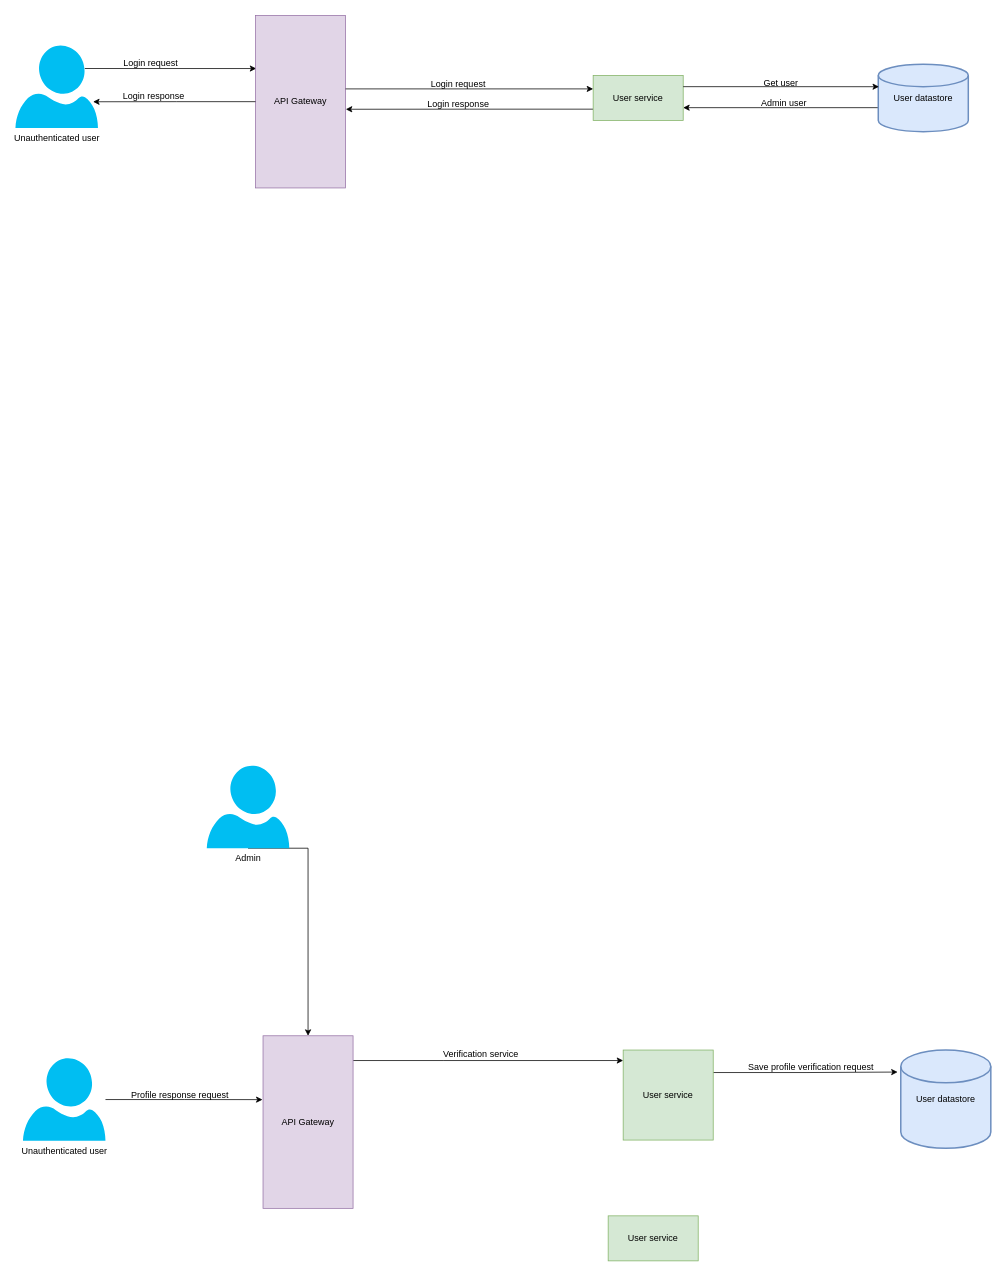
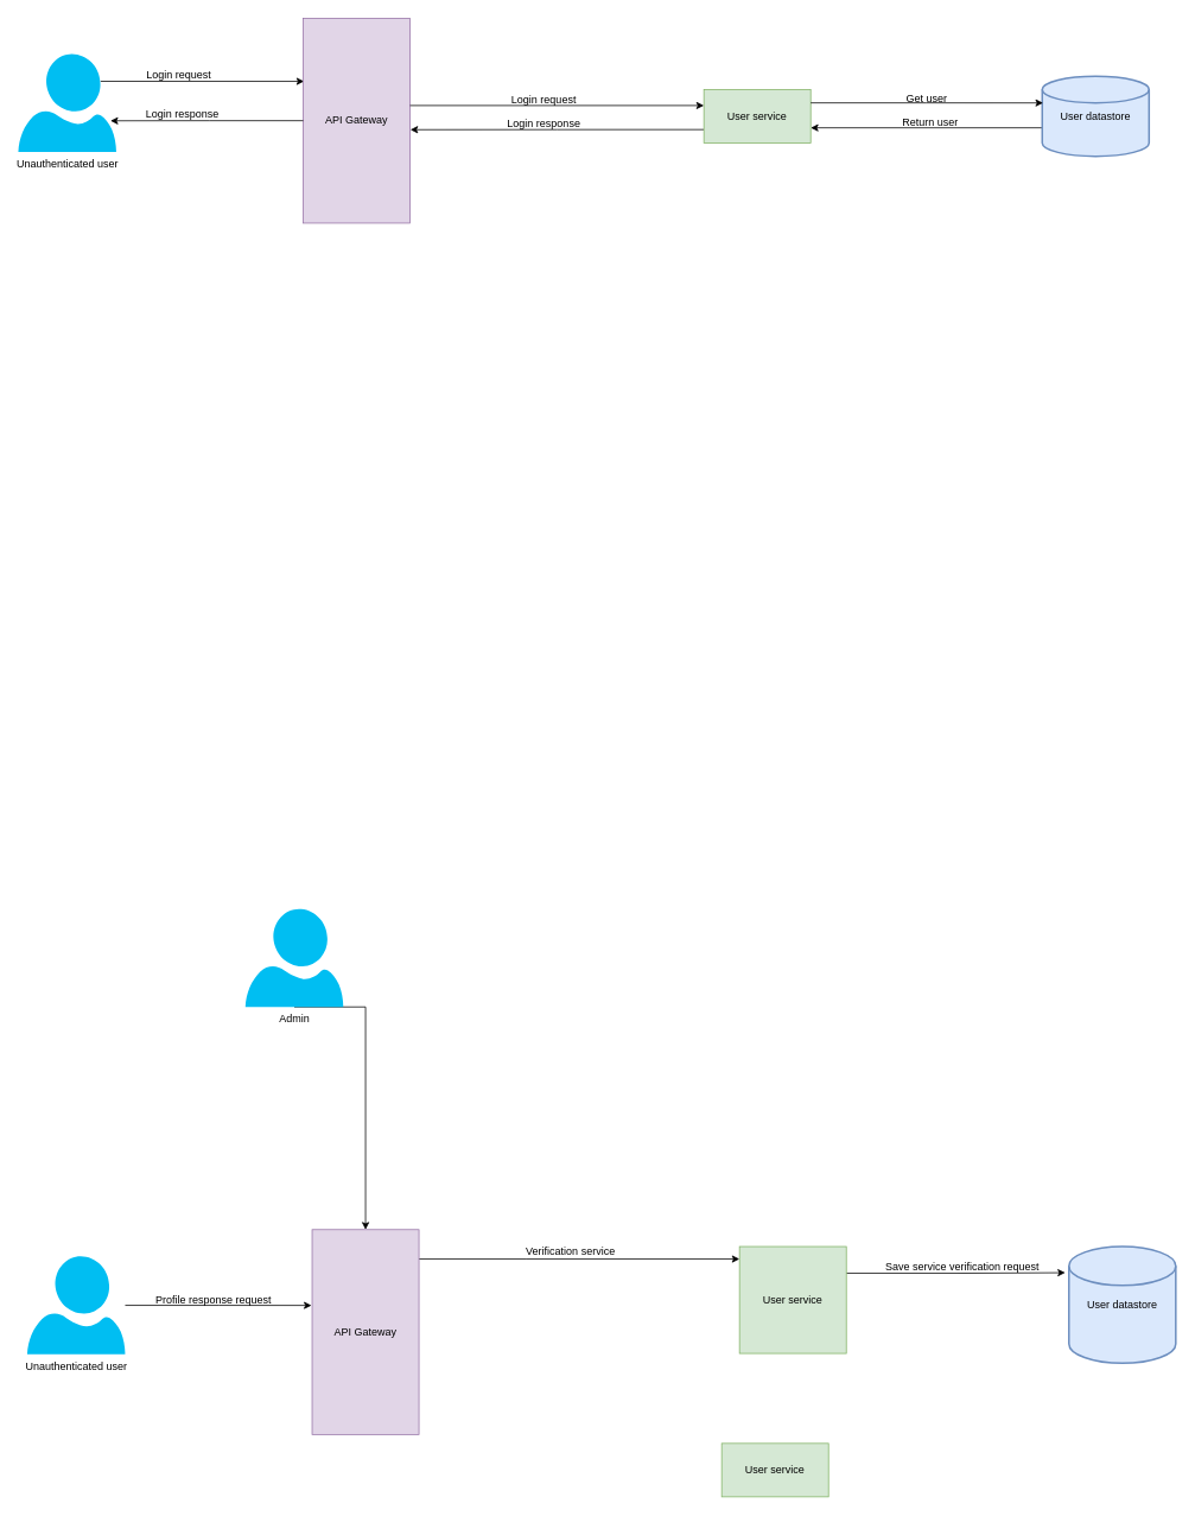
- <mxCell id="16" value="Admin user" style="text;html=1;align=center;verticalAlign=middle;resizable=0;points=[];autosize=1;strokeColor=none;" vertex="1" parent="1"><mxGeometry x="1004" y="127" width="80" height="20" as="geometry" /></mxCell>
+ <mxCell id="16" value="Return user" style="text;html=1;align=center;verticalAlign=middle;resizable=0;points=[];autosize=1;strokeColor=none;" vertex="1" parent="1"><mxGeometry x="1004" y="127" width="80" height="20" as="geometry" /></mxCell>
- <mxCell id="33" value="Save profile verification request" style="text;html=1;align=center;verticalAlign=middle;resizable=0;points=[];autosize=1;strokeColor=none;" vertex="1" parent="1"><mxGeometry x="990" y="1412" width="180" height="20" as="geometry" /></mxCell>
+ <mxCell id="33" value="Save service verification request" style="text;html=1;align=center;verticalAlign=middle;resizable=0;points=[];autosize=1;strokeColor=none;" vertex="1" parent="1"><mxGeometry x="990" y="1412" width="180" height="20" as="geometry" /></mxCell>
